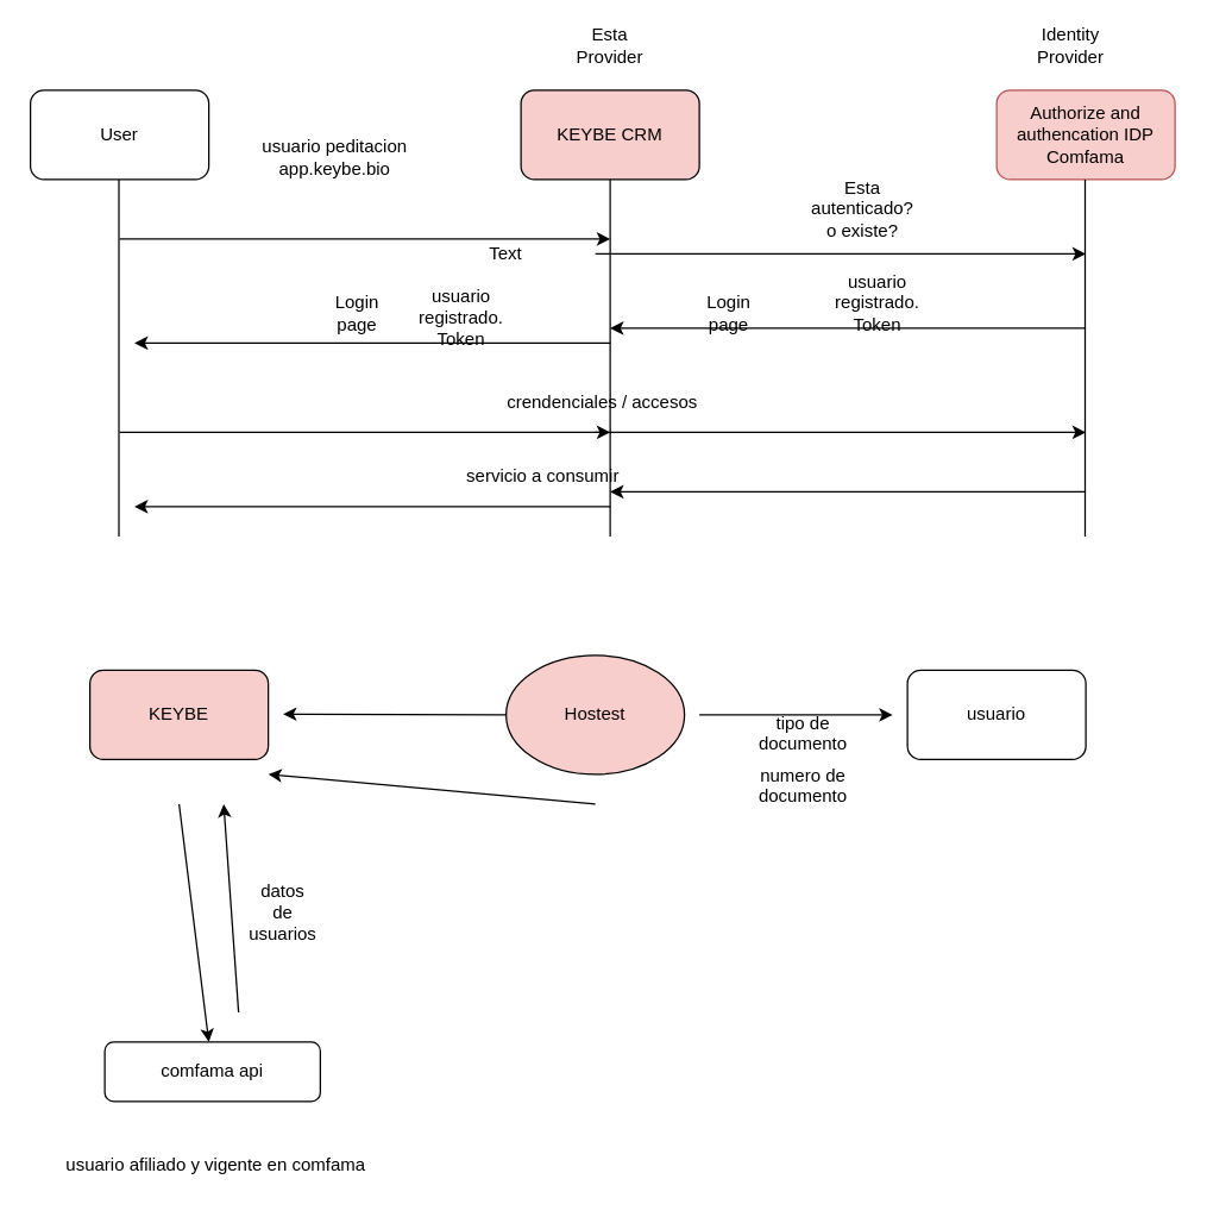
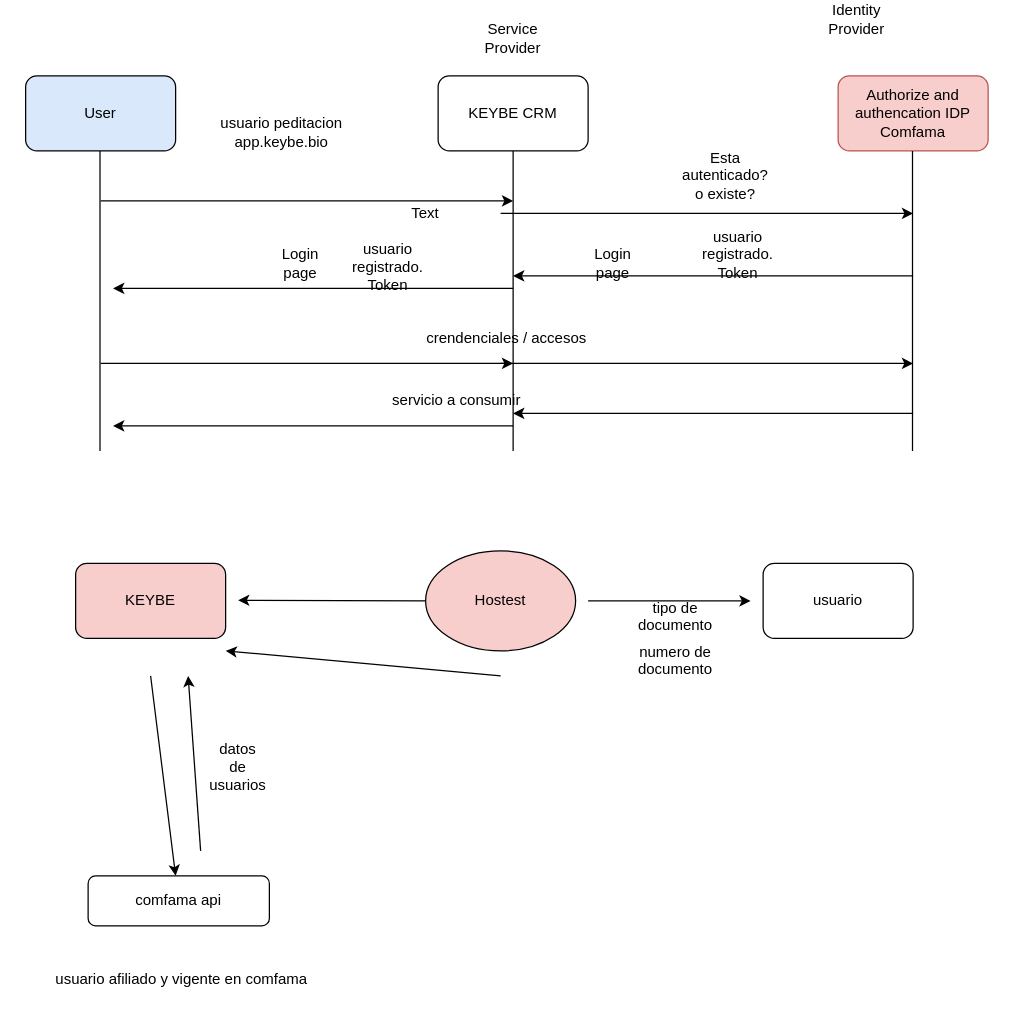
- <mxCell id="8" value="Esta Provider" style="text;html=1;strokeColor=none;fillColor=none;align=center;verticalAlign=middle;whiteSpace=wrap;rounded=0;" vertex="1" parent="1"><mxGeometry x="390" y="20" width="40" height="20" as="geometry" /></mxCell>
+ <mxCell id="8" value="Service Provider" style="text;html=1;strokeColor=none;fillColor=none;align=center;verticalAlign=middle;whiteSpace=wrap;rounded=0;" vertex="1" parent="1"><mxGeometry x="390" y="20" width="40" height="20" as="geometry" /></mxCell>
- <mxCell id="9" value="Identity Provider" style="text;html=1;strokeColor=none;fillColor=none;align=center;verticalAlign=middle;whiteSpace=wrap;rounded=0;" vertex="1" parent="1"><mxGeometry x="700" y="20" width="40" height="20" as="geometry" /></mxCell>
+ <mxCell id="9" value="Identity Provider" style="text;html=1;strokeColor=none;fillColor=none;align=center;verticalAlign=middle;whiteSpace=wrap;rounded=0;" vertex="1" parent="1"><mxGeometry x="665" y="5" width="40" height="20" as="geometry" /></mxCell>
- <mxCell id="2" value="User" style="rounded=1;whiteSpace=wrap;html=1;" vertex="1" parent="1"><mxGeometry x="20" y="60" width="120" height="60" as="geometry" /></mxCell>
+ <mxCell id="2" value="User" style="rounded=1;whiteSpace=wrap;html=1;fillColor=#dae8fc;" vertex="1" parent="1"><mxGeometry x="20" y="60" width="120" height="60" as="geometry" /></mxCell>
- <mxCell id="3" value="KEYBE CRM" style="rounded=1;whiteSpace=wrap;html=1;fillColor=#f8cecc;" vertex="1" parent="1"><mxGeometry x="350" y="60" width="120" height="60" as="geometry" /></mxCell>
+ <mxCell id="3" value="KEYBE CRM" style="rounded=1;whiteSpace=wrap;html=1;" vertex="1" parent="1"><mxGeometry x="350" y="60" width="120" height="60" as="geometry" /></mxCell>
